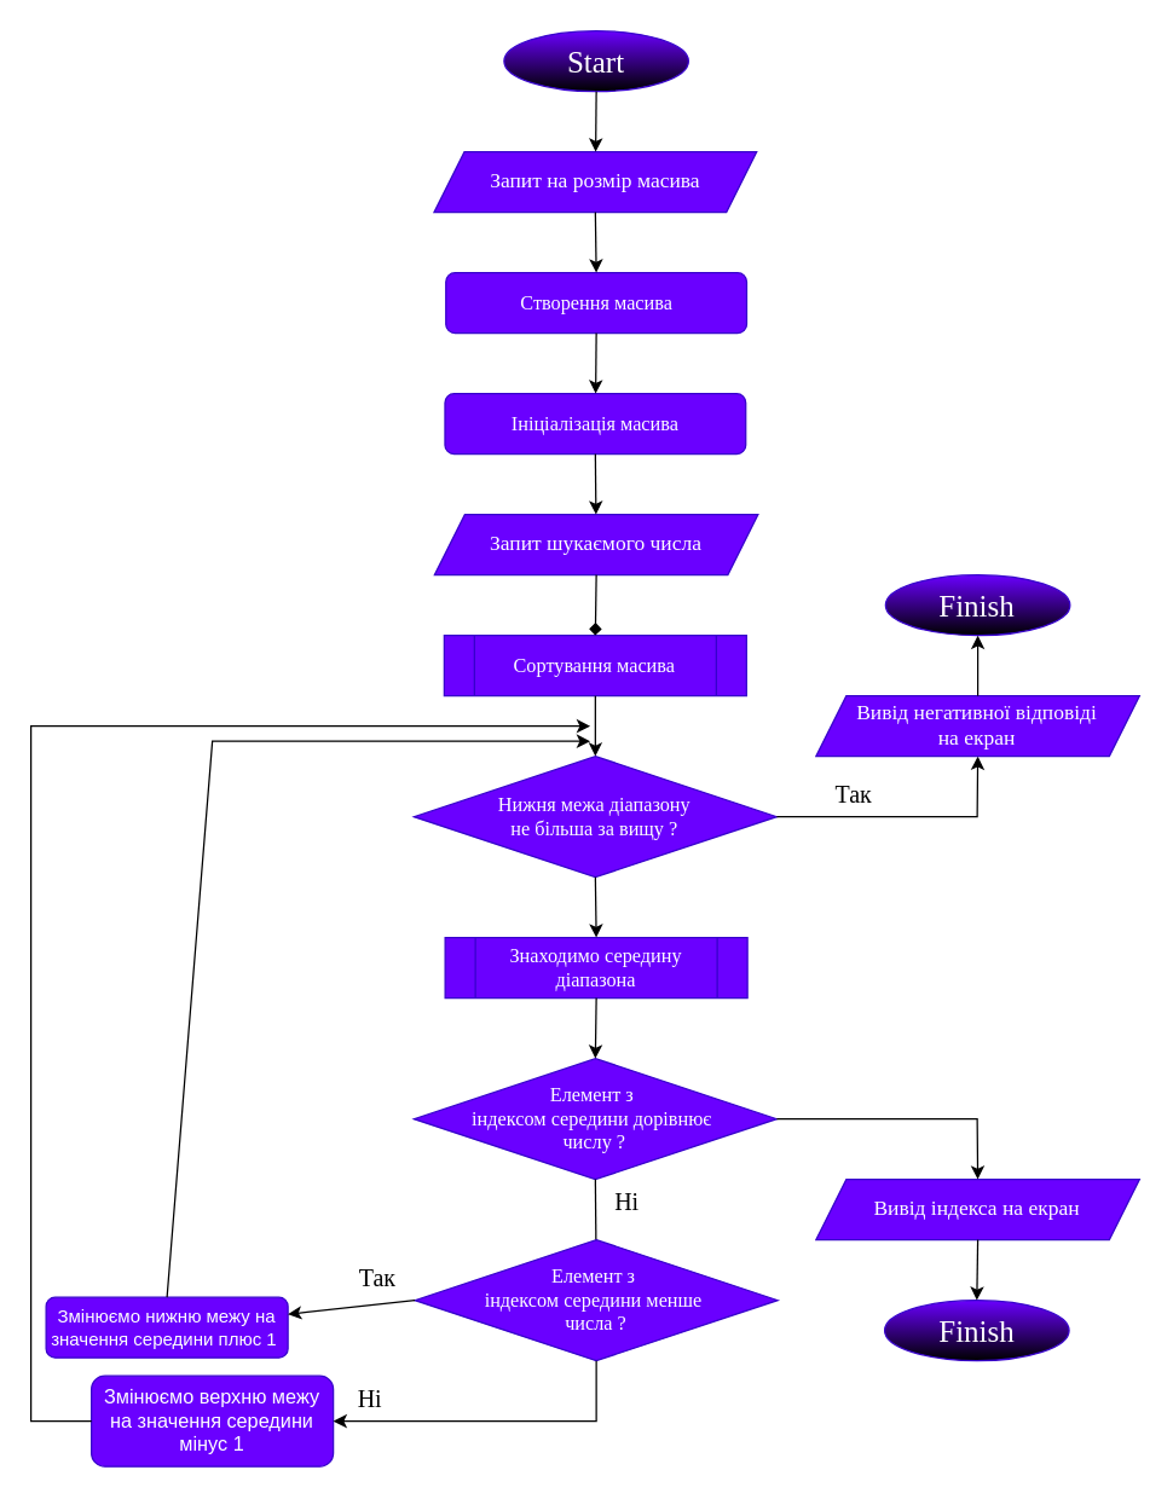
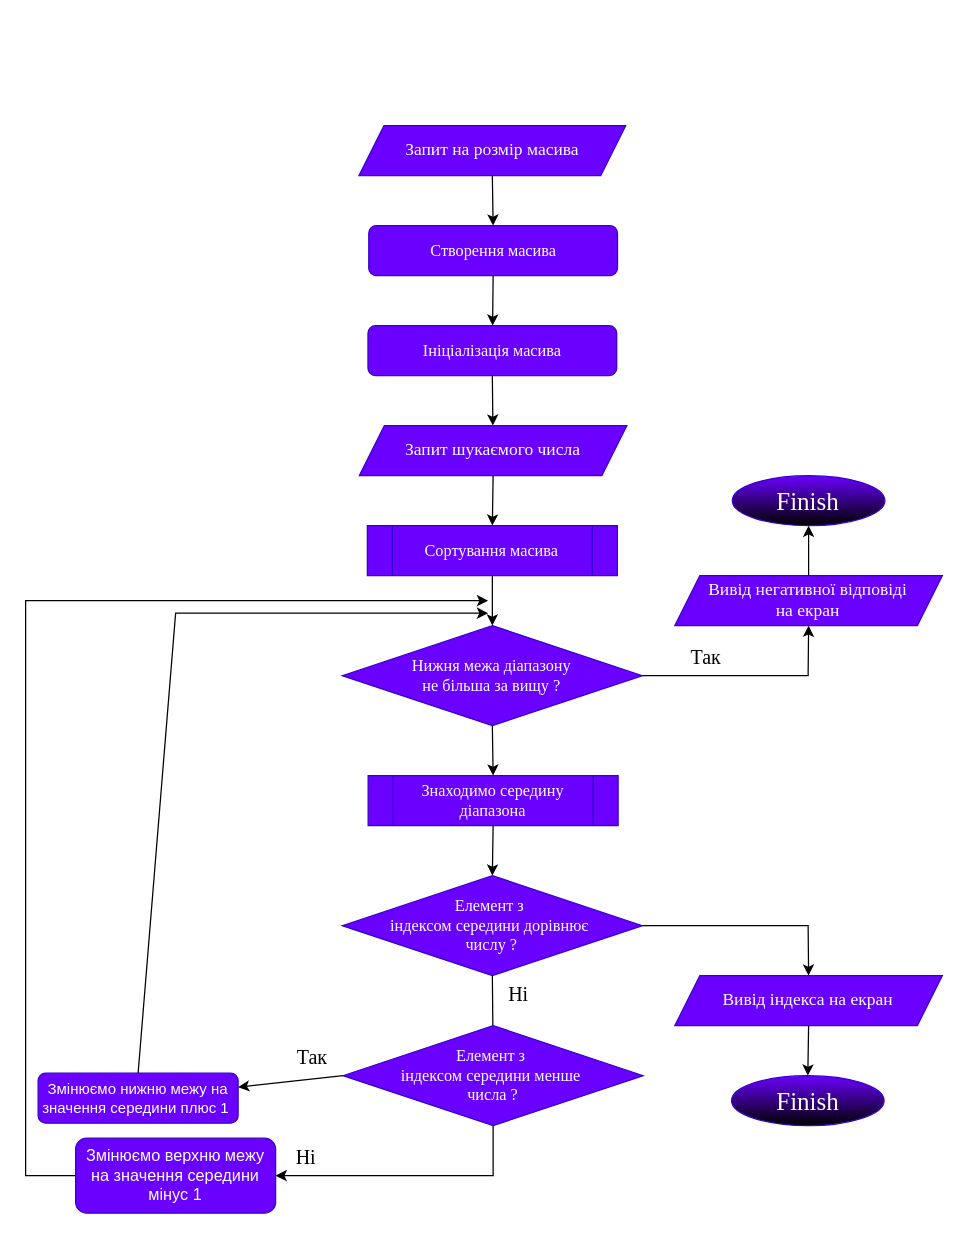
- <mxCell id="2" value="&lt;font style=&quot;font-size: 20px;&quot;&gt;Start&lt;/font&gt;" style="ellipse;whiteSpace=wrap;html=1;fillColor=#6a00ff;fontColor=#ffffff;strokeColor=#3700CC;fontSize=24;fontFamily=Comic Sans MS;gradientColor=default;" vertex="1" parent="1"><mxGeometry x="333" y="20" width="122" height="40" as="geometry" /></mxCell>
- <mxCell id="4" value="" style="endArrow=classic;html=1;rounded=0;exitX=0.5;exitY=1;exitDx=0;exitDy=0;" edge="1" parent="1" source="2" target="3"><mxGeometry width="50" height="50" relative="1" as="geometry"><mxPoint x="360" y="240" as="sourcePoint" /><mxPoint x="410" y="190" as="targetPoint" /></mxGeometry></mxCell>
- <mxCell id="12" value="" style="endArrow=diamond;html=1;rounded=0;exitX=0.5;exitY=1;exitDx=0;exitDy=0;entryX=0.5;entryY=0;entryDx=0;entryDy=0;" edge="1" parent="1" source="9" target="11"><mxGeometry width="50" height="50" relative="1" as="geometry"><mxPoint x="350" y="500" as="sourcePoint" /><mxPoint x="400" y="450" as="targetPoint" /></mxGeometry></mxCell>
+ <mxCell id="12" value="" style="endArrow=classic;html=1;rounded=0;exitX=0.5;exitY=1;exitDx=0;exitDy=0;entryX=0.5;entryY=0;entryDx=0;entryDy=0;" edge="1" parent="1" source="9" target="11"><mxGeometry width="50" height="50" relative="1" as="geometry"><mxPoint x="350" y="500" as="sourcePoint" /><mxPoint x="400" y="450" as="targetPoint" /></mxGeometry></mxCell>
